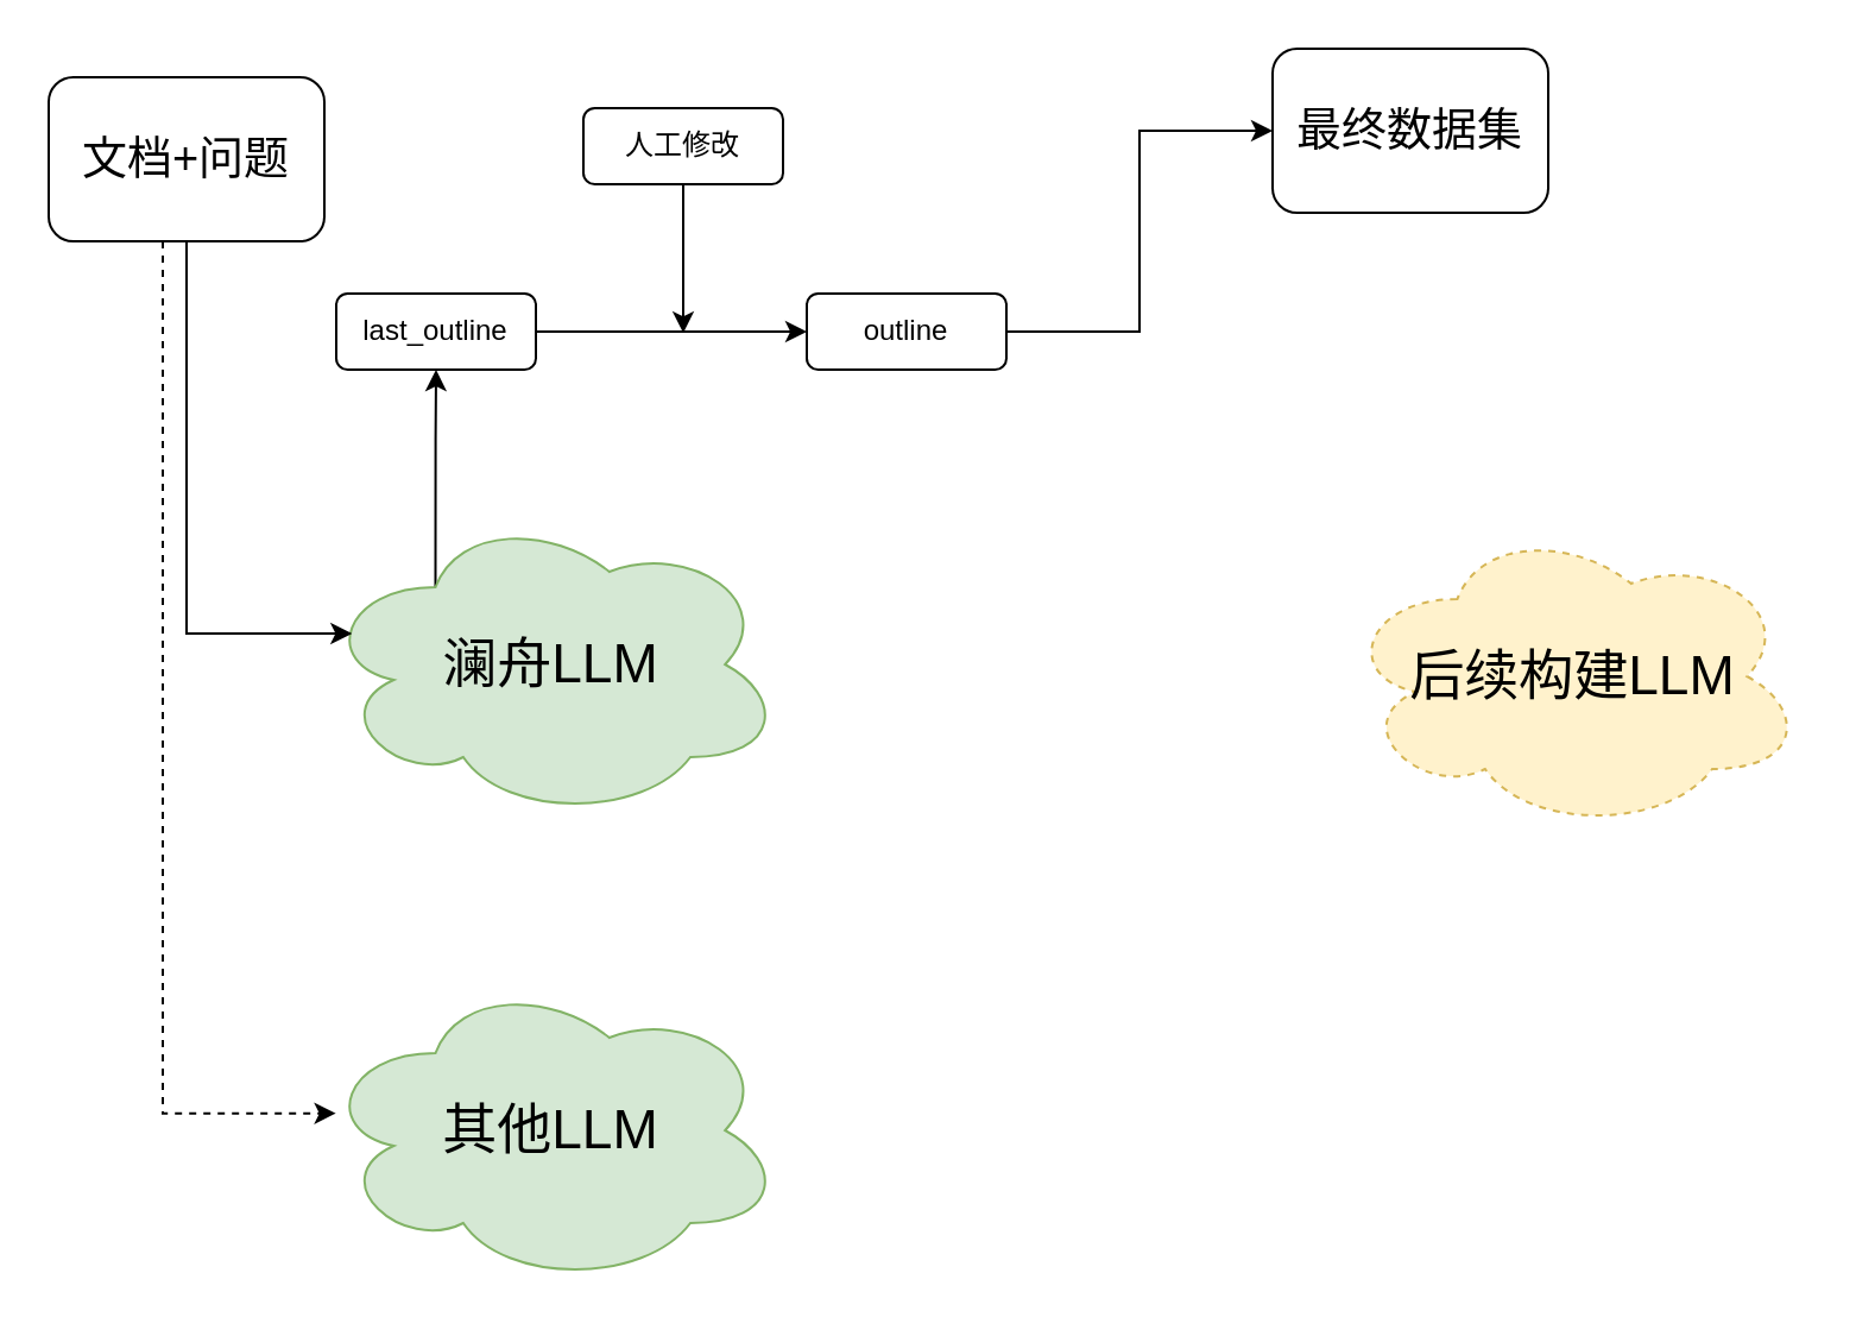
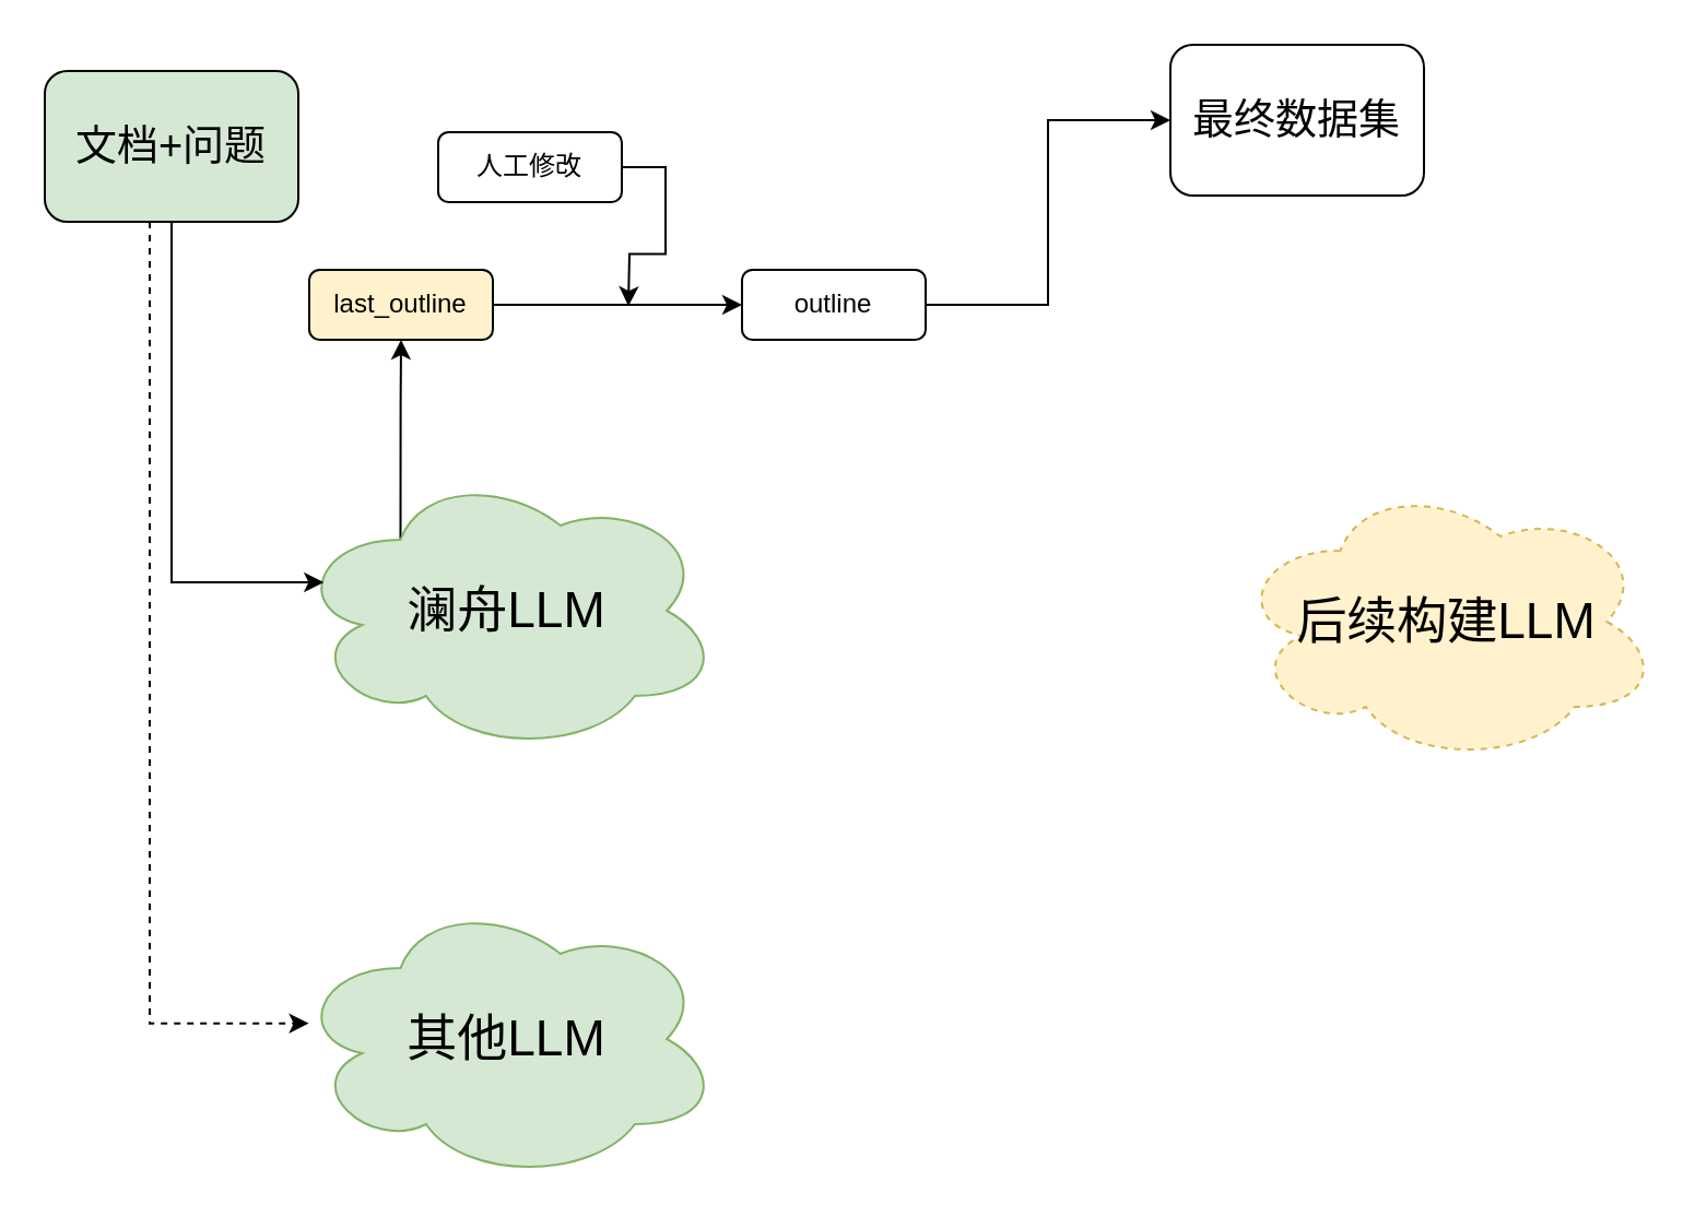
- <mxCell id="12" value="人工修改" style="rounded=1;whiteSpace=wrap;html=1;" vertex="1" parent="1"><mxGeometry x="245" y="45" width="84" height="32" as="geometry" /></mxCell>
+ <mxCell id="12" value="人工修改" style="rounded=1;whiteSpace=wrap;html=1;" vertex="1" parent="1"><mxGeometry x="200" y="60" width="84" height="32" as="geometry" /></mxCell>
- <mxCell id="4" value="&lt;font style=&quot;font-size: 19px;&quot;&gt;文档+问题&lt;/font&gt;" style="rounded=1;whiteSpace=wrap;html=1;" vertex="1" parent="1"><mxGeometry x="20" y="32" width="116" height="69" as="geometry" /></mxCell>
+ <mxCell id="4" value="&lt;font style=&quot;font-size: 19px;&quot;&gt;文档+问题&lt;/font&gt;" style="rounded=1;whiteSpace=wrap;html=1;fillColor=#d5e8d4;" vertex="1" parent="1"><mxGeometry x="20" y="32" width="116" height="69" as="geometry" /></mxCell>
- <mxCell id="10" value="last_outline" style="rounded=1;whiteSpace=wrap;html=1;" vertex="1" parent="1"><mxGeometry x="141" y="123" width="84" height="32" as="geometry" /></mxCell>
+ <mxCell id="10" value="last_outline" style="rounded=1;whiteSpace=wrap;html=1;fillColor=#fff2cc;" vertex="1" parent="1"><mxGeometry x="141" y="123" width="84" height="32" as="geometry" /></mxCell>
